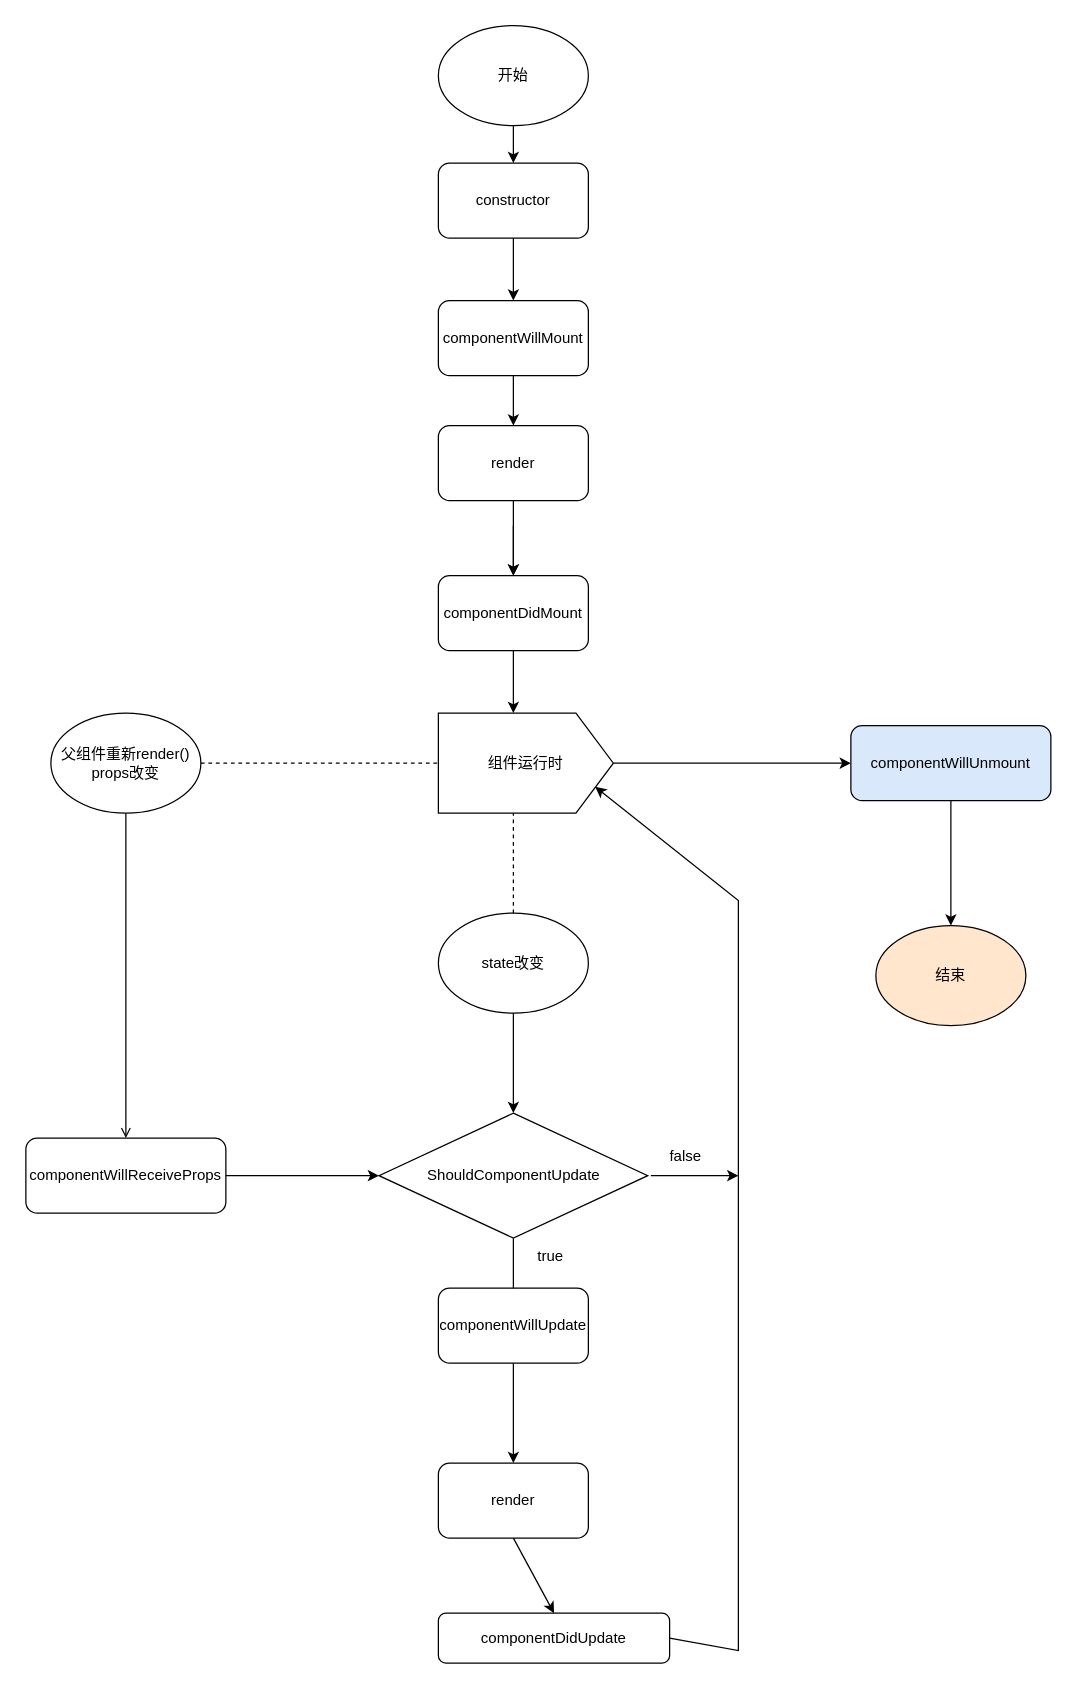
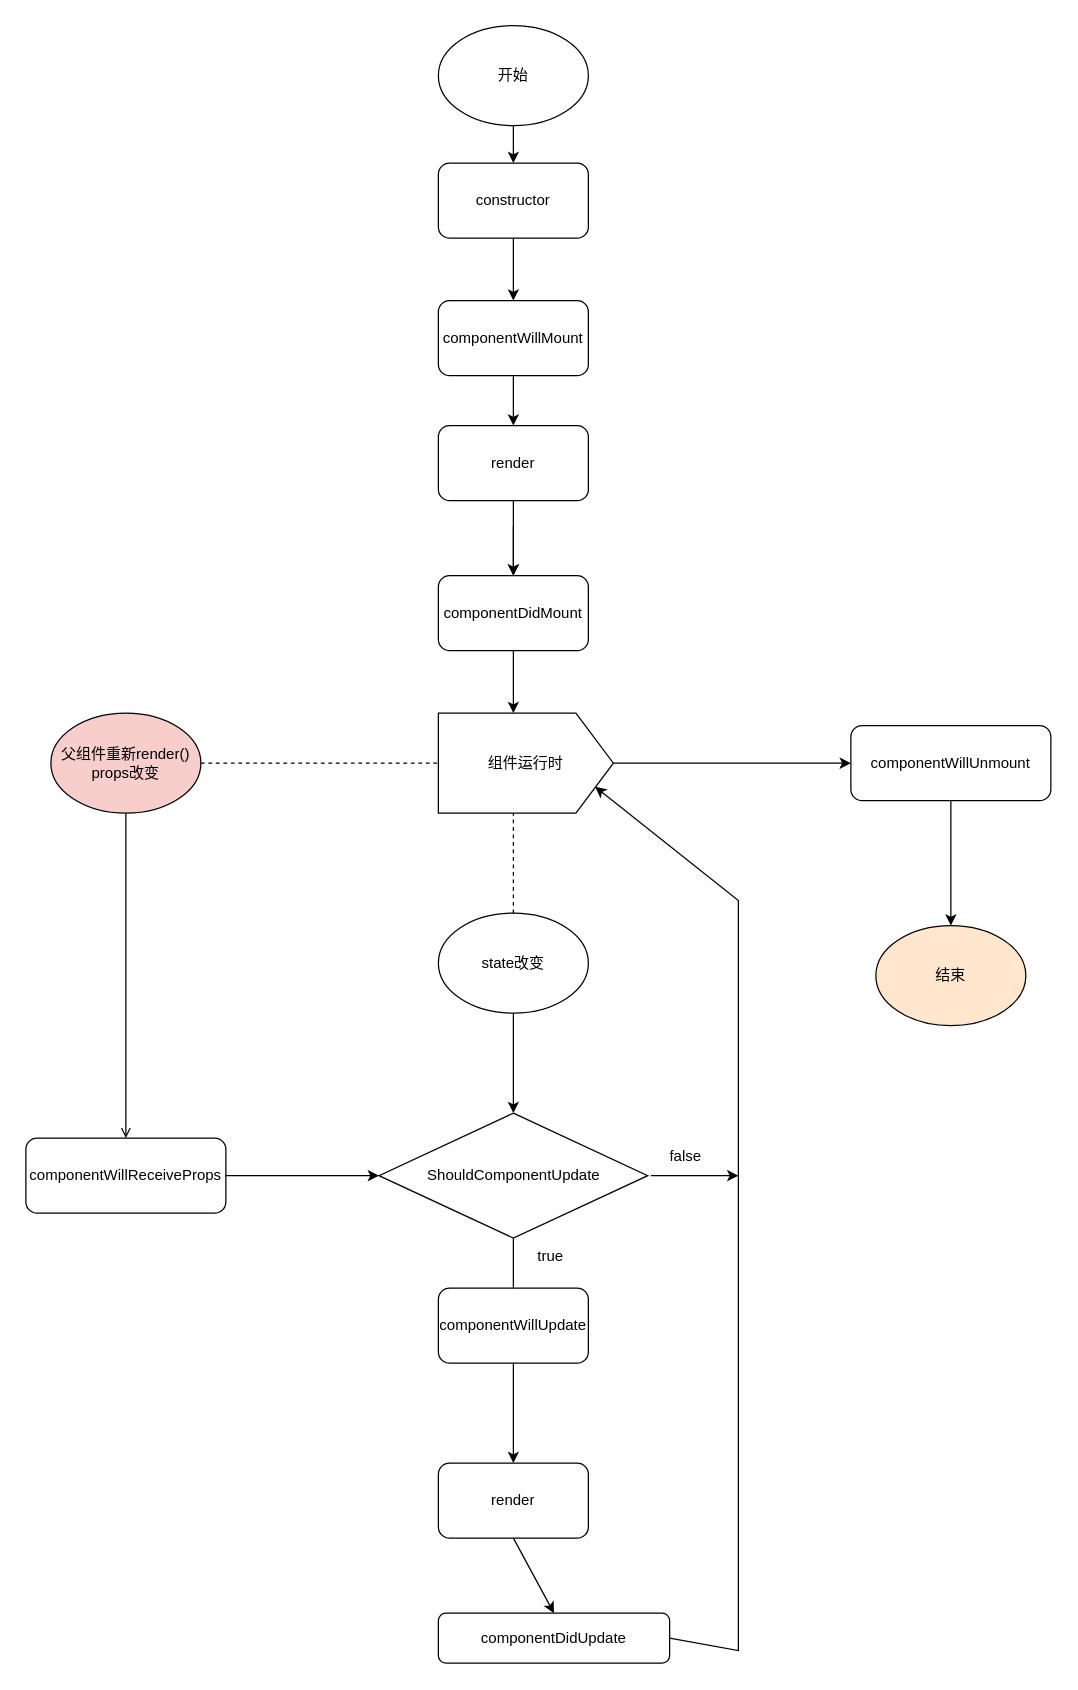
- <mxCell id="28" value="父组件重新render()&lt;br&gt;props改变" style="ellipse;whiteSpace=wrap;html=1;" vertex="1" parent="1"><mxGeometry x="40" y="570" width="120" height="80" as="geometry" /></mxCell>
+ <mxCell id="28" value="父组件重新render()&lt;br&gt;props改变" style="ellipse;whiteSpace=wrap;html=1;fillColor=#f8cecc;" vertex="1" parent="1"><mxGeometry x="40" y="570" width="120" height="80" as="geometry" /></mxCell>
- <mxCell id="18" value="componentWillUnmount" style="rounded=1;whiteSpace=wrap;html=1;fillColor=#dae8fc;" vertex="1" parent="1"><mxGeometry x="680" y="580" width="160" height="60" as="geometry" /></mxCell>
+ <mxCell id="18" value="componentWillUnmount" style="rounded=1;whiteSpace=wrap;html=1;" vertex="1" parent="1"><mxGeometry x="680" y="580" width="160" height="60" as="geometry" /></mxCell>
